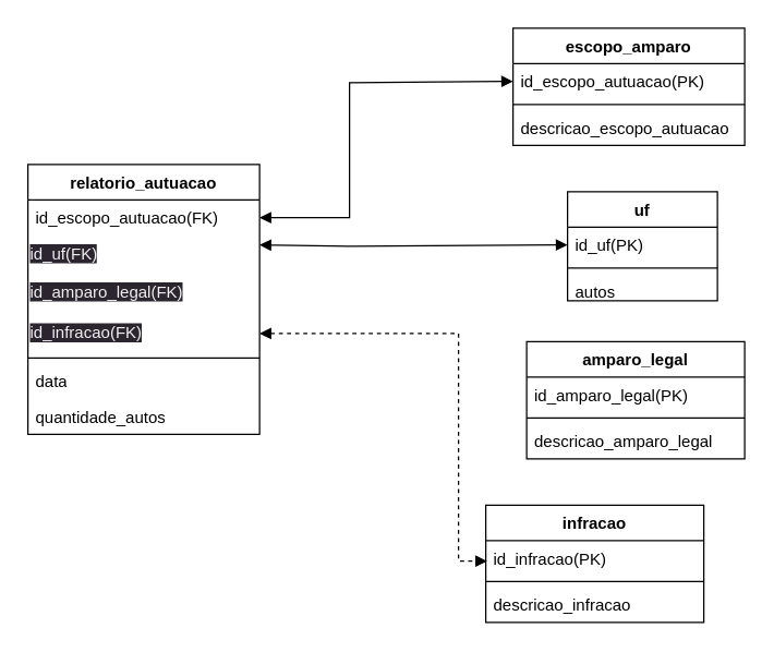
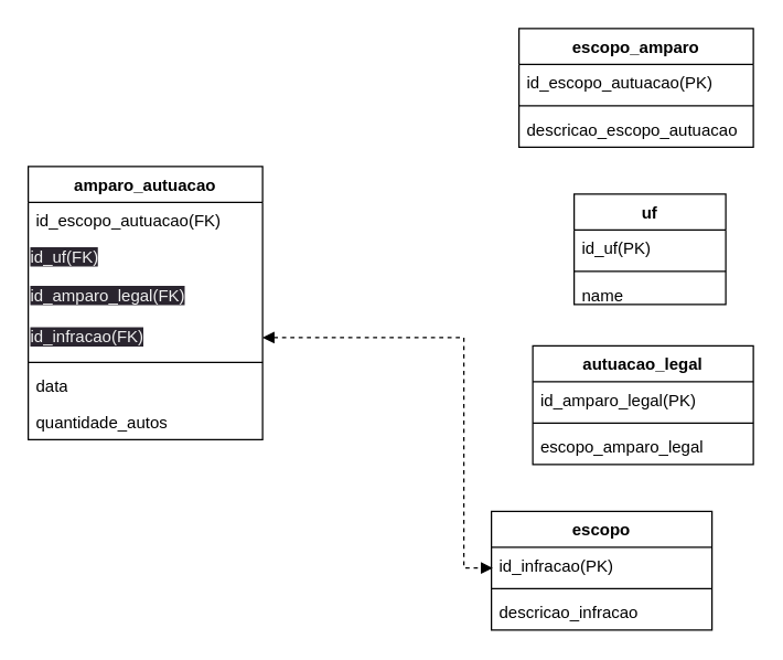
- <mxCell id="26" value="" style="endArrow=block;startArrow=block;endFill=1;startFill=1;html=1;rounded=0;entryX=0;entryY=0.5;entryDx=0;entryDy=0;exitX=1;exitY=0.5;exitDx=0;exitDy=0;" parent="1" source="19" target="15" edge="1"><mxGeometry width="160" relative="1" as="geometry"><mxPoint x="146" y="20" as="sourcePoint" /><mxPoint x="306" y="20" as="targetPoint" /><Array as="points"><mxPoint x="256" y="159" /><mxPoint x="256" y="60" /></Array></mxGeometry></mxCell>
- <mxCell id="18" value="relatorio_autuacao" style="swimlane;fontStyle=1;align=center;verticalAlign=top;childLayout=stackLayout;horizontal=1;startSize=26;horizontalStack=0;resizeParent=1;resizeParentMax=0;resizeLast=0;collapsible=1;marginBottom=0;whiteSpace=wrap;html=1;" parent="1" vertex="1"><mxGeometry x="20" y="120" width="170" height="198" as="geometry" /></mxCell>
+ <mxCell id="18" value="amparo_autuacao" style="swimlane;fontStyle=1;align=center;verticalAlign=top;childLayout=stackLayout;horizontal=1;startSize=26;horizontalStack=0;resizeParent=1;resizeParentMax=0;resizeLast=0;collapsible=1;marginBottom=0;whiteSpace=wrap;html=1;" parent="1" vertex="1"><mxGeometry x="20" y="120" width="170" height="198" as="geometry" /></mxCell>
- <mxCell id="27" value="" style="endArrow=block;startArrow=block;endFill=1;startFill=1;html=1;rounded=0;entryX=0;entryY=0.5;entryDx=0;entryDy=0;exitX=1;exitY=0.25;exitDx=0;exitDy=0;" parent="1" source="20" target="3" edge="1"><mxGeometry width="160" relative="1" as="geometry"><mxPoint x="196" y="179" as="sourcePoint" /><mxPoint x="376" y="150" as="targetPoint" /><Array as="points"><mxPoint x="256" y="180" /></Array></mxGeometry></mxCell>
- <mxCell id="5" value="autos" style="text;strokeColor=none;fillColor=none;align=left;verticalAlign=top;spacingLeft=4;spacingRight=4;overflow=hidden;rotatable=0;points=[[0,0.5],[1,0.5]];portConstraint=eastwest;whiteSpace=wrap;html=1;" parent="2" vertex="1"><mxGeometry y="60" width="110" height="20" as="geometry" /></mxCell>
+ <mxCell id="5" value="name" style="text;strokeColor=none;fillColor=none;align=left;verticalAlign=top;spacingLeft=4;spacingRight=4;overflow=hidden;rotatable=0;points=[[0,0.5],[1,0.5]];portConstraint=eastwest;whiteSpace=wrap;html=1;" parent="2" vertex="1"><mxGeometry y="60" width="110" height="20" as="geometry" /></mxCell>
- <mxCell id="6" value="amparo_legal" style="swimlane;fontStyle=1;align=center;verticalAlign=top;childLayout=stackLayout;horizontal=1;startSize=26;horizontalStack=0;resizeParent=1;resizeParentMax=0;resizeLast=0;collapsible=1;marginBottom=0;whiteSpace=wrap;html=1;" parent="1" vertex="1"><mxGeometry x="386" y="250" width="160" height="86" as="geometry" /></mxCell>
+ <mxCell id="6" value="autuacao_legal" style="swimlane;fontStyle=1;align=center;verticalAlign=top;childLayout=stackLayout;horizontal=1;startSize=26;horizontalStack=0;resizeParent=1;resizeParentMax=0;resizeLast=0;collapsible=1;marginBottom=0;whiteSpace=wrap;html=1;" parent="1" vertex="1"><mxGeometry x="386" y="250" width="160" height="86" as="geometry" /></mxCell>
- <mxCell id="9" value="descricao_amparo_legal" style="text;strokeColor=none;fillColor=none;align=left;verticalAlign=top;spacingLeft=4;spacingRight=4;overflow=hidden;rotatable=0;points=[[0,0.5],[1,0.5]];portConstraint=eastwest;whiteSpace=wrap;html=1;" parent="6" vertex="1"><mxGeometry y="60" width="160" height="26" as="geometry" /></mxCell>
+ <mxCell id="9" value="escopo_amparo_legal" style="text;strokeColor=none;fillColor=none;align=left;verticalAlign=top;spacingLeft=4;spacingRight=4;overflow=hidden;rotatable=0;points=[[0,0.5],[1,0.5]];portConstraint=eastwest;whiteSpace=wrap;html=1;" parent="6" vertex="1"><mxGeometry y="60" width="160" height="26" as="geometry" /></mxCell>
- <mxCell id="10" value="infracao" style="swimlane;fontStyle=1;align=center;verticalAlign=top;childLayout=stackLayout;horizontal=1;startSize=26;horizontalStack=0;resizeParent=1;resizeParentMax=0;resizeLast=0;collapsible=1;marginBottom=0;whiteSpace=wrap;html=1;" parent="1" vertex="1"><mxGeometry x="356" y="370" width="160" height="86" as="geometry" /></mxCell>
+ <mxCell id="10" value="escopo" style="swimlane;fontStyle=1;align=center;verticalAlign=top;childLayout=stackLayout;horizontal=1;startSize=26;horizontalStack=0;resizeParent=1;resizeParentMax=0;resizeLast=0;collapsible=1;marginBottom=0;whiteSpace=wrap;html=1;" parent="1" vertex="1"><mxGeometry x="356" y="370" width="160" height="86" as="geometry" /></mxCell>
